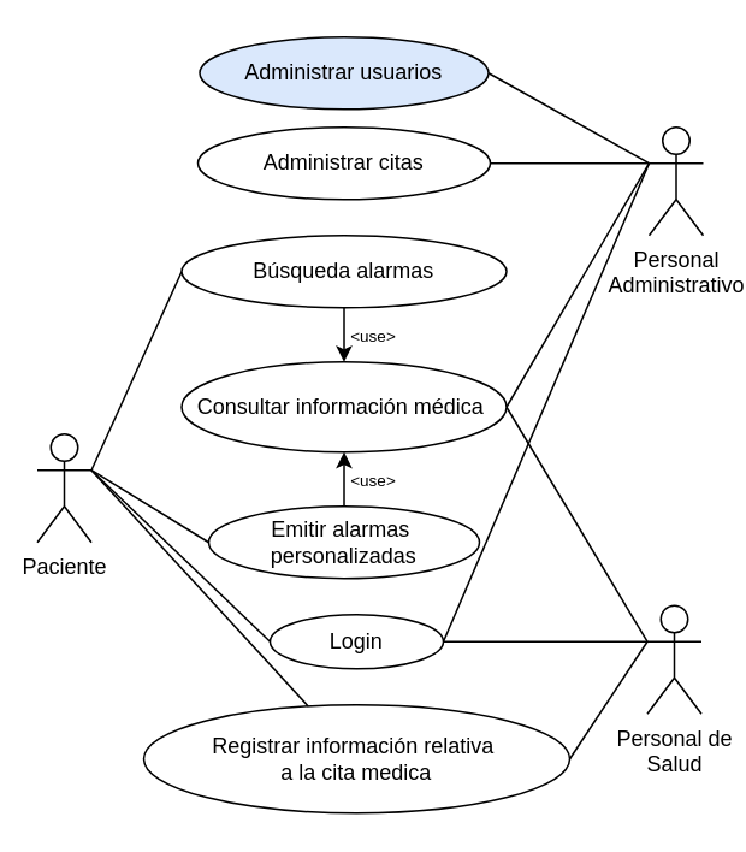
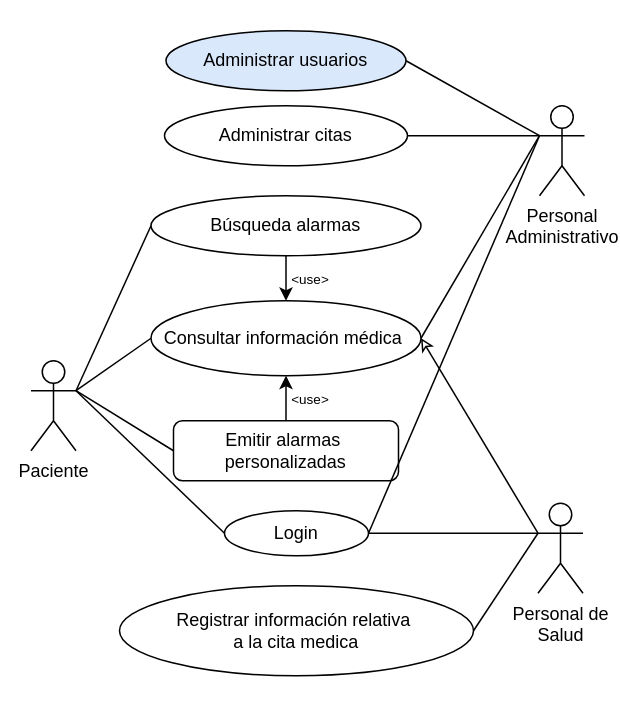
- <mxCell id="7" style="rounded=0;orthogonalLoop=1;jettySize=auto;html=1;exitX=0;exitY=0.333;exitDx=0;exitDy=0;exitPerimeter=0;entryX=1;entryY=0.5;entryDx=0;entryDy=0;endArrow=none;endFill=0;" edge="1" parent="1" source="10" target="13"><mxGeometry relative="1" as="geometry" /></mxCell>
+ <mxCell id="7" style="rounded=0;orthogonalLoop=1;jettySize=auto;html=1;exitX=0;exitY=0.333;exitDx=0;exitDy=0;exitPerimeter=0;entryX=1;entryY=0.5;entryDx=0;entryDy=0;endArrow=classic;endFill=0;" edge="1" parent="1" source="10" target="13"><mxGeometry relative="1" as="geometry" /></mxCell>
- <mxCell id="16" value="&lt;font style=&quot;font-size: 12px;&quot;&gt;Emitir alarmas&amp;nbsp;&lt;/font&gt;&lt;div&gt;&lt;font style=&quot;font-size: 12px;&quot;&gt;personalizadas&lt;/font&gt;&lt;/div&gt;" style="ellipse;whiteSpace=wrap;html=1;" vertex="1" parent="1"><mxGeometry x="115" y="280" width="150" height="40" as="geometry" /></mxCell>
+ <mxCell id="16" value="&lt;font style=&quot;font-size: 12px;&quot;&gt;Emitir alarmas&amp;nbsp;&lt;/font&gt;&lt;div&gt;&lt;font style=&quot;font-size: 12px;&quot;&gt;personalizadas&lt;/font&gt;&lt;/div&gt;" style="whiteSpace=wrap;html=1;rounded=1;" vertex="1" parent="1"><mxGeometry x="115" y="280" width="150" height="40" as="geometry" /></mxCell>
- <mxCell id="3" style="rounded=0;orthogonalLoop=1;jettySize=auto;html=1;exitX=1;exitY=0.333;exitDx=0;exitDy=0;exitPerimeter=0;strokeColor=default;endArrow=none;endFill=0;" edge="1" parent="1" source="6" target="26"><mxGeometry relative="1" as="geometry" /></mxCell>
+ <mxCell id="3" style="rounded=0;orthogonalLoop=1;jettySize=auto;html=1;exitX=1;exitY=0.333;exitDx=0;exitDy=0;exitPerimeter=0;entryX=0;entryY=0.5;entryDx=0;entryDy=0;strokeColor=default;endArrow=none;endFill=0;" edge="1" parent="1" source="6" target="13"><mxGeometry relative="1" as="geometry" /></mxCell>
